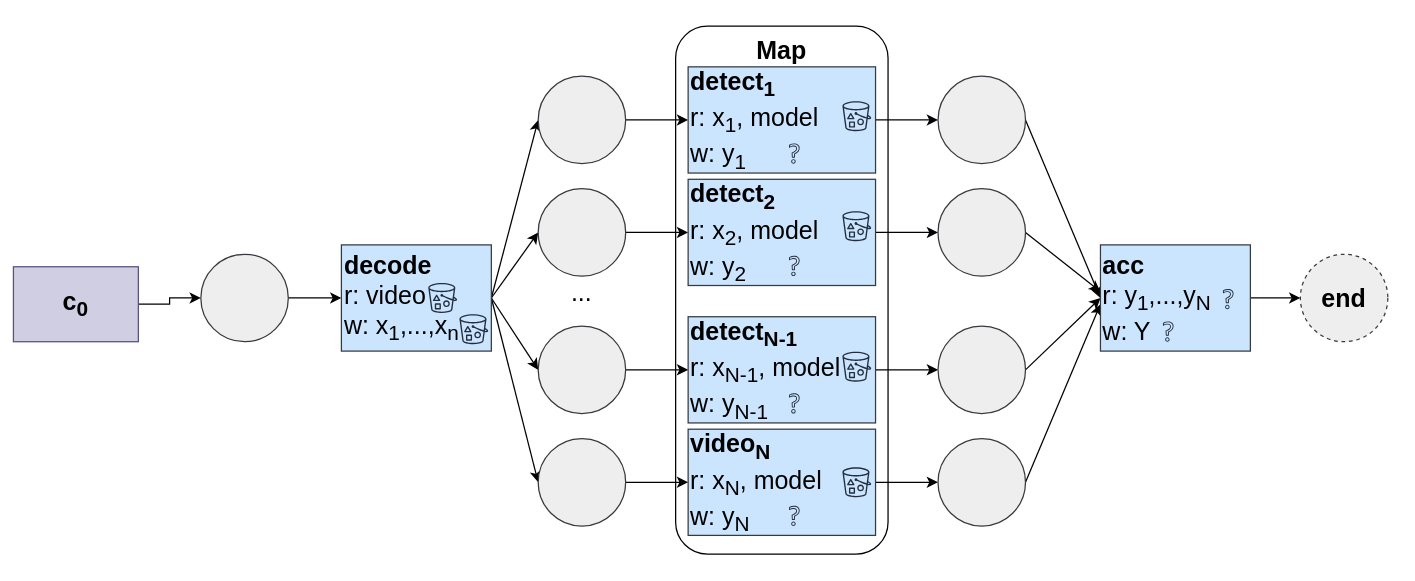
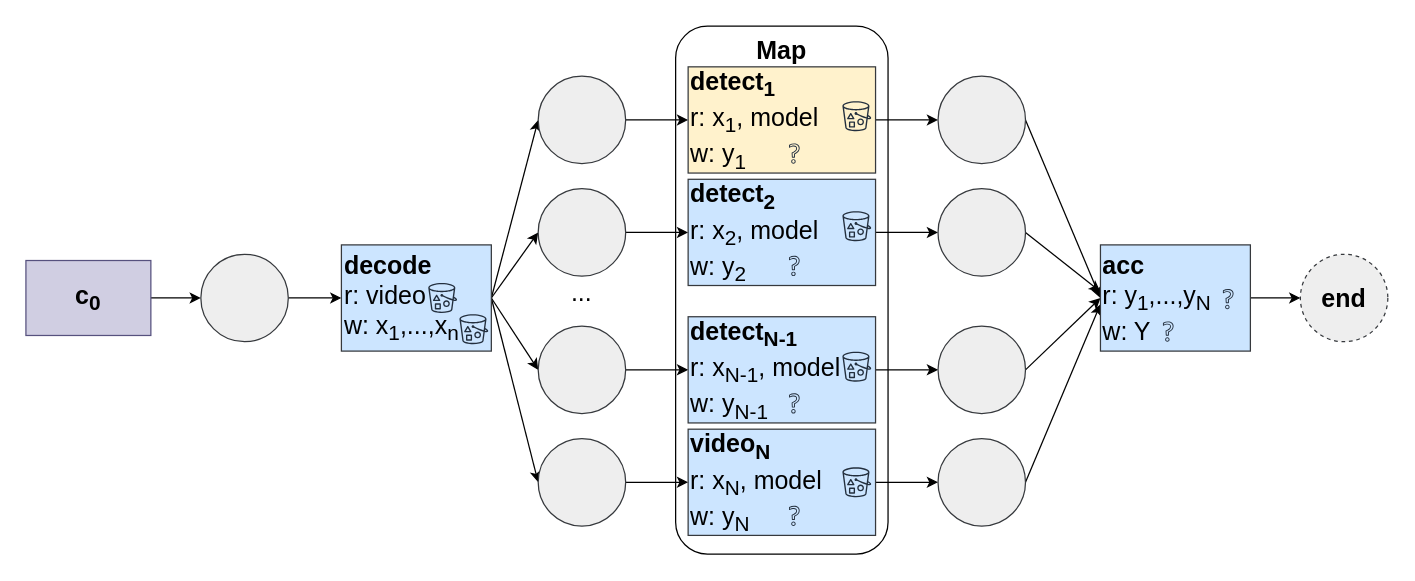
- <mxCell id="19" value="&lt;b&gt;detect&lt;sub&gt;1&lt;/sub&gt;&lt;br&gt;&lt;/b&gt;r: x&lt;sub&gt;1&lt;/sub&gt;, model&lt;br&gt;w: y&lt;sub&gt;1&lt;/sub&gt;" style="rounded=0;whiteSpace=wrap;html=1;fontSize=20;align=left;fillColor=#cce5ff;strokeColor=#36393d;" parent="1" vertex="1"><mxGeometry x="550" y="53" width="150" height="85" as="geometry" /></mxCell>
+ <mxCell id="19" value="&lt;b&gt;detect&lt;sub&gt;1&lt;/sub&gt;&lt;br&gt;&lt;/b&gt;r: x&lt;sub&gt;1&lt;/sub&gt;, model&lt;br&gt;w: y&lt;sub&gt;1&lt;/sub&gt;" style="rounded=0;whiteSpace=wrap;html=1;fontSize=20;align=left;fillColor=#fff2cc;strokeColor=#36393d;" parent="1" vertex="1"><mxGeometry x="550" y="53" width="150" height="85" as="geometry" /></mxCell>
- <mxCell id="4" value="c&lt;sub&gt;0&lt;/sub&gt;" style="rounded=0;whiteSpace=wrap;html=1;fontSize=20;fillColor=#d0cee2;strokeColor=#56517e;fontStyle=1" parent="1" vertex="1"><mxGeometry x="10" y="213" width="100" height="60" as="geometry" /></mxCell>
+ <mxCell id="4" value="c&lt;sub&gt;0&lt;/sub&gt;" style="rounded=0;whiteSpace=wrap;html=1;fontSize=20;fillColor=#d0cee2;strokeColor=#56517e;fontStyle=1" parent="1" vertex="1"><mxGeometry x="20" y="208" width="100" height="60" as="geometry" /></mxCell>
